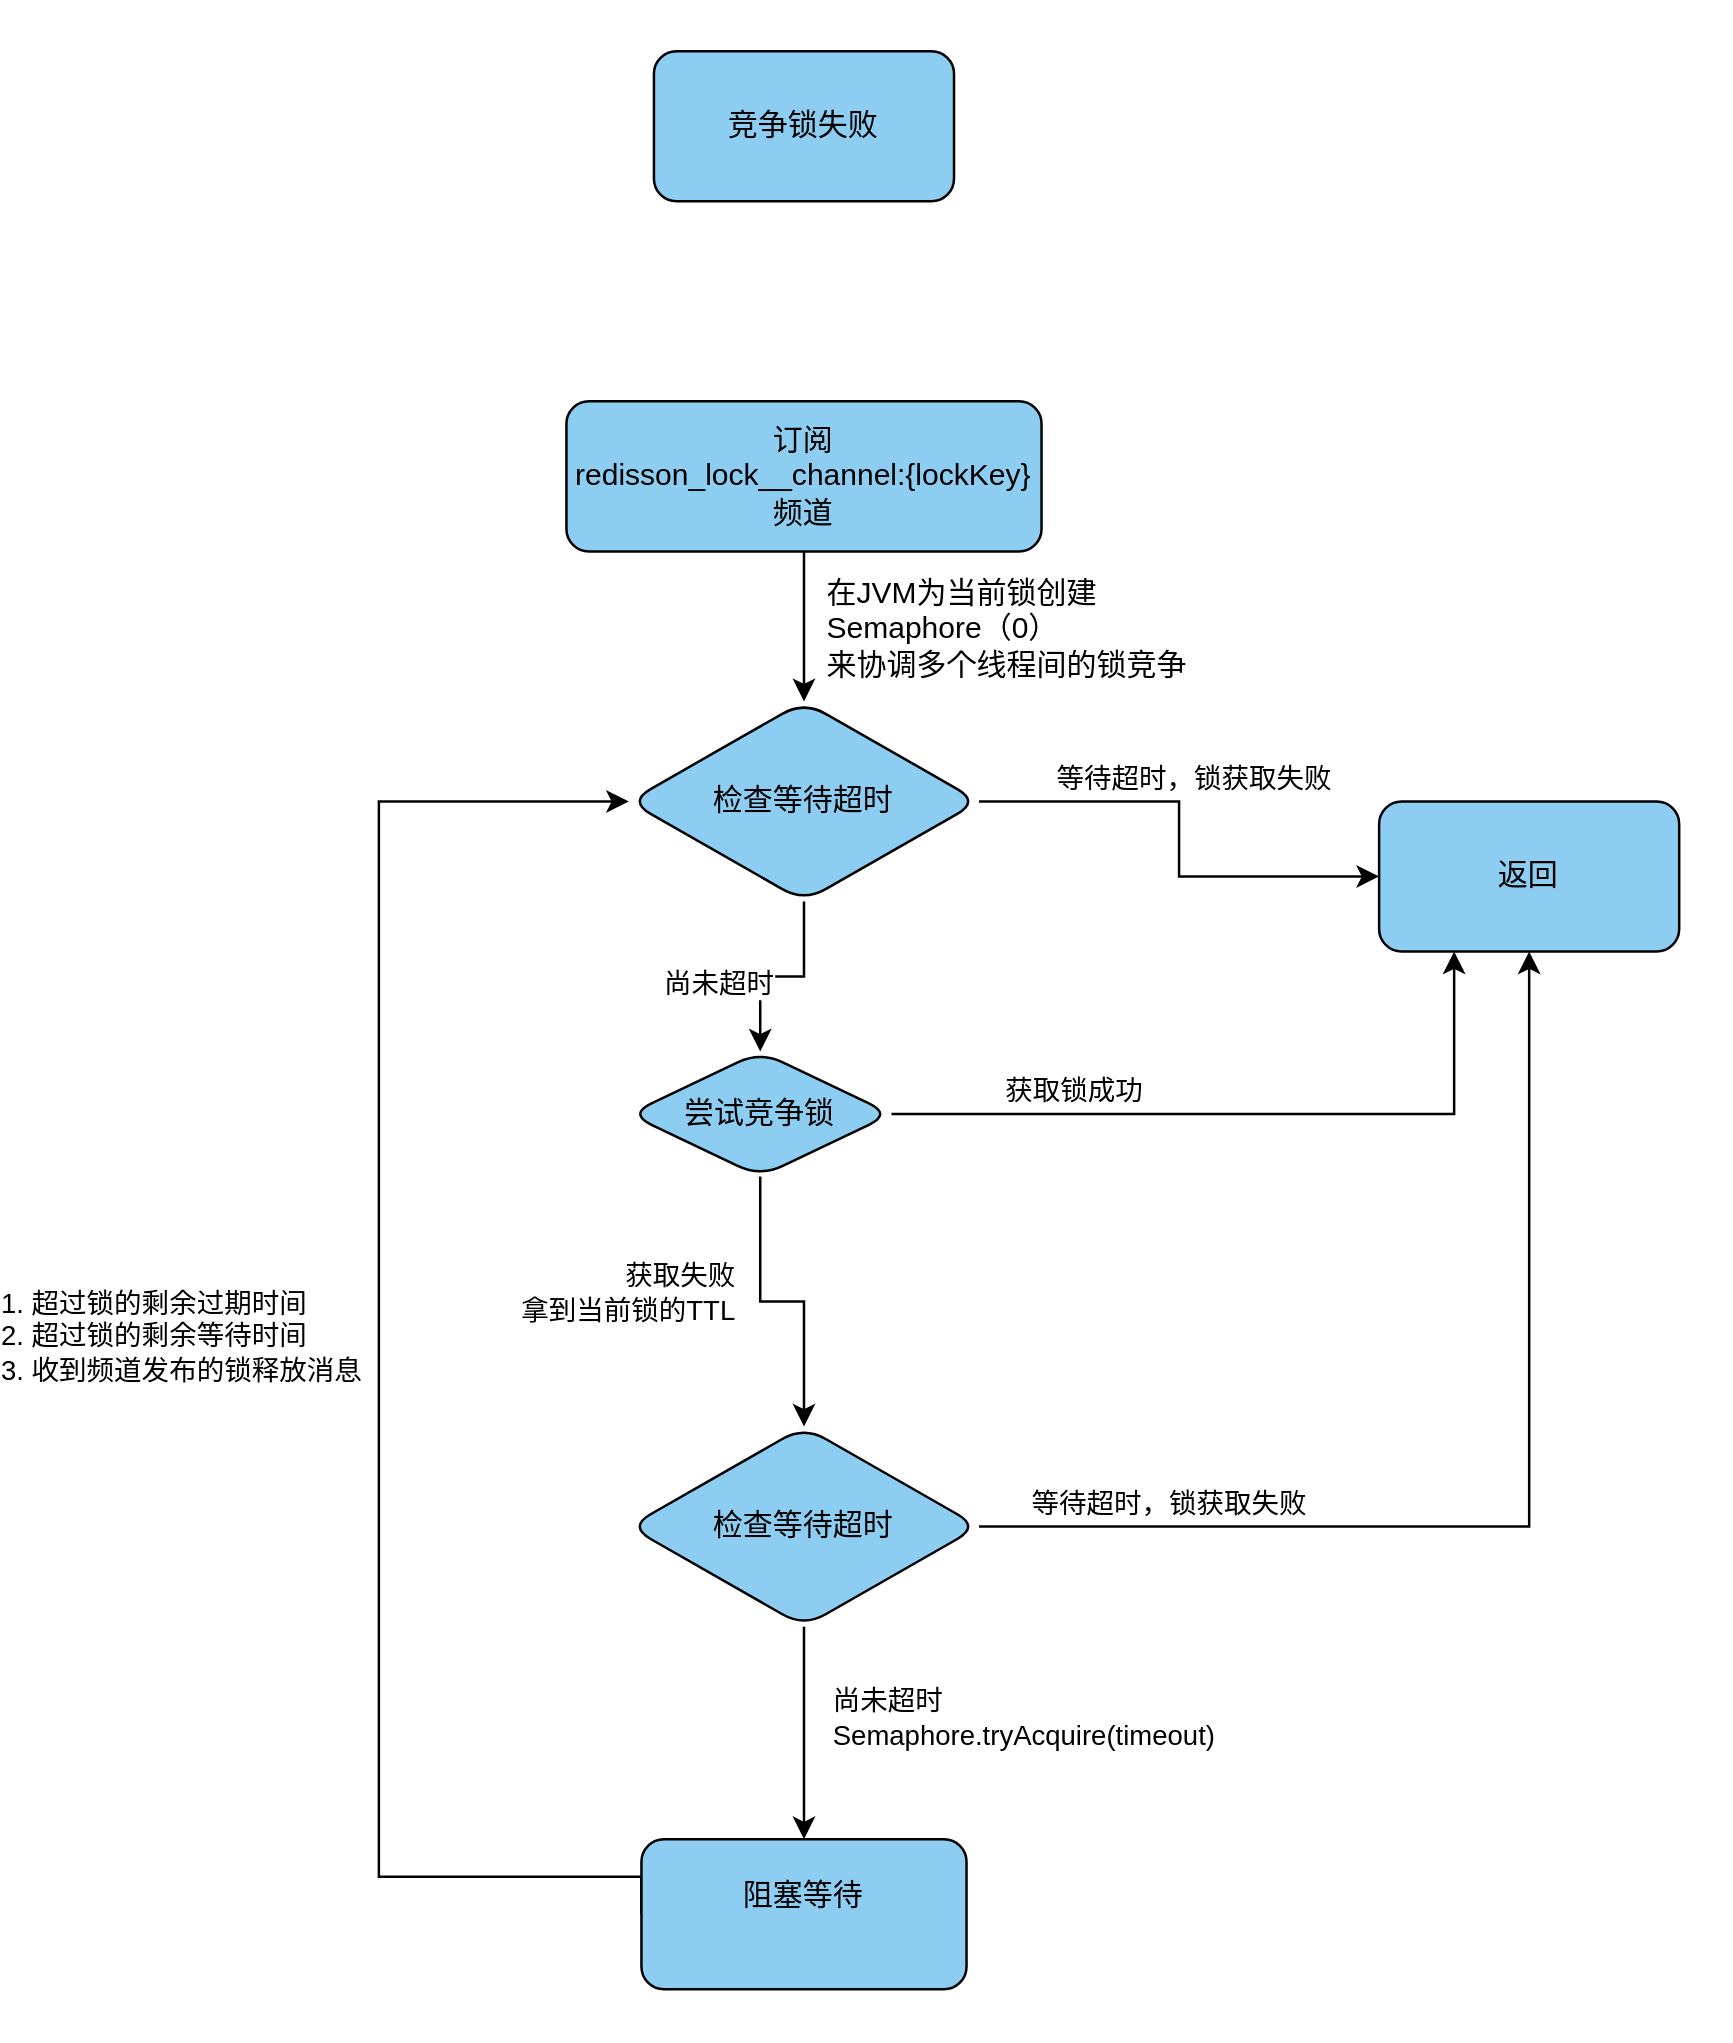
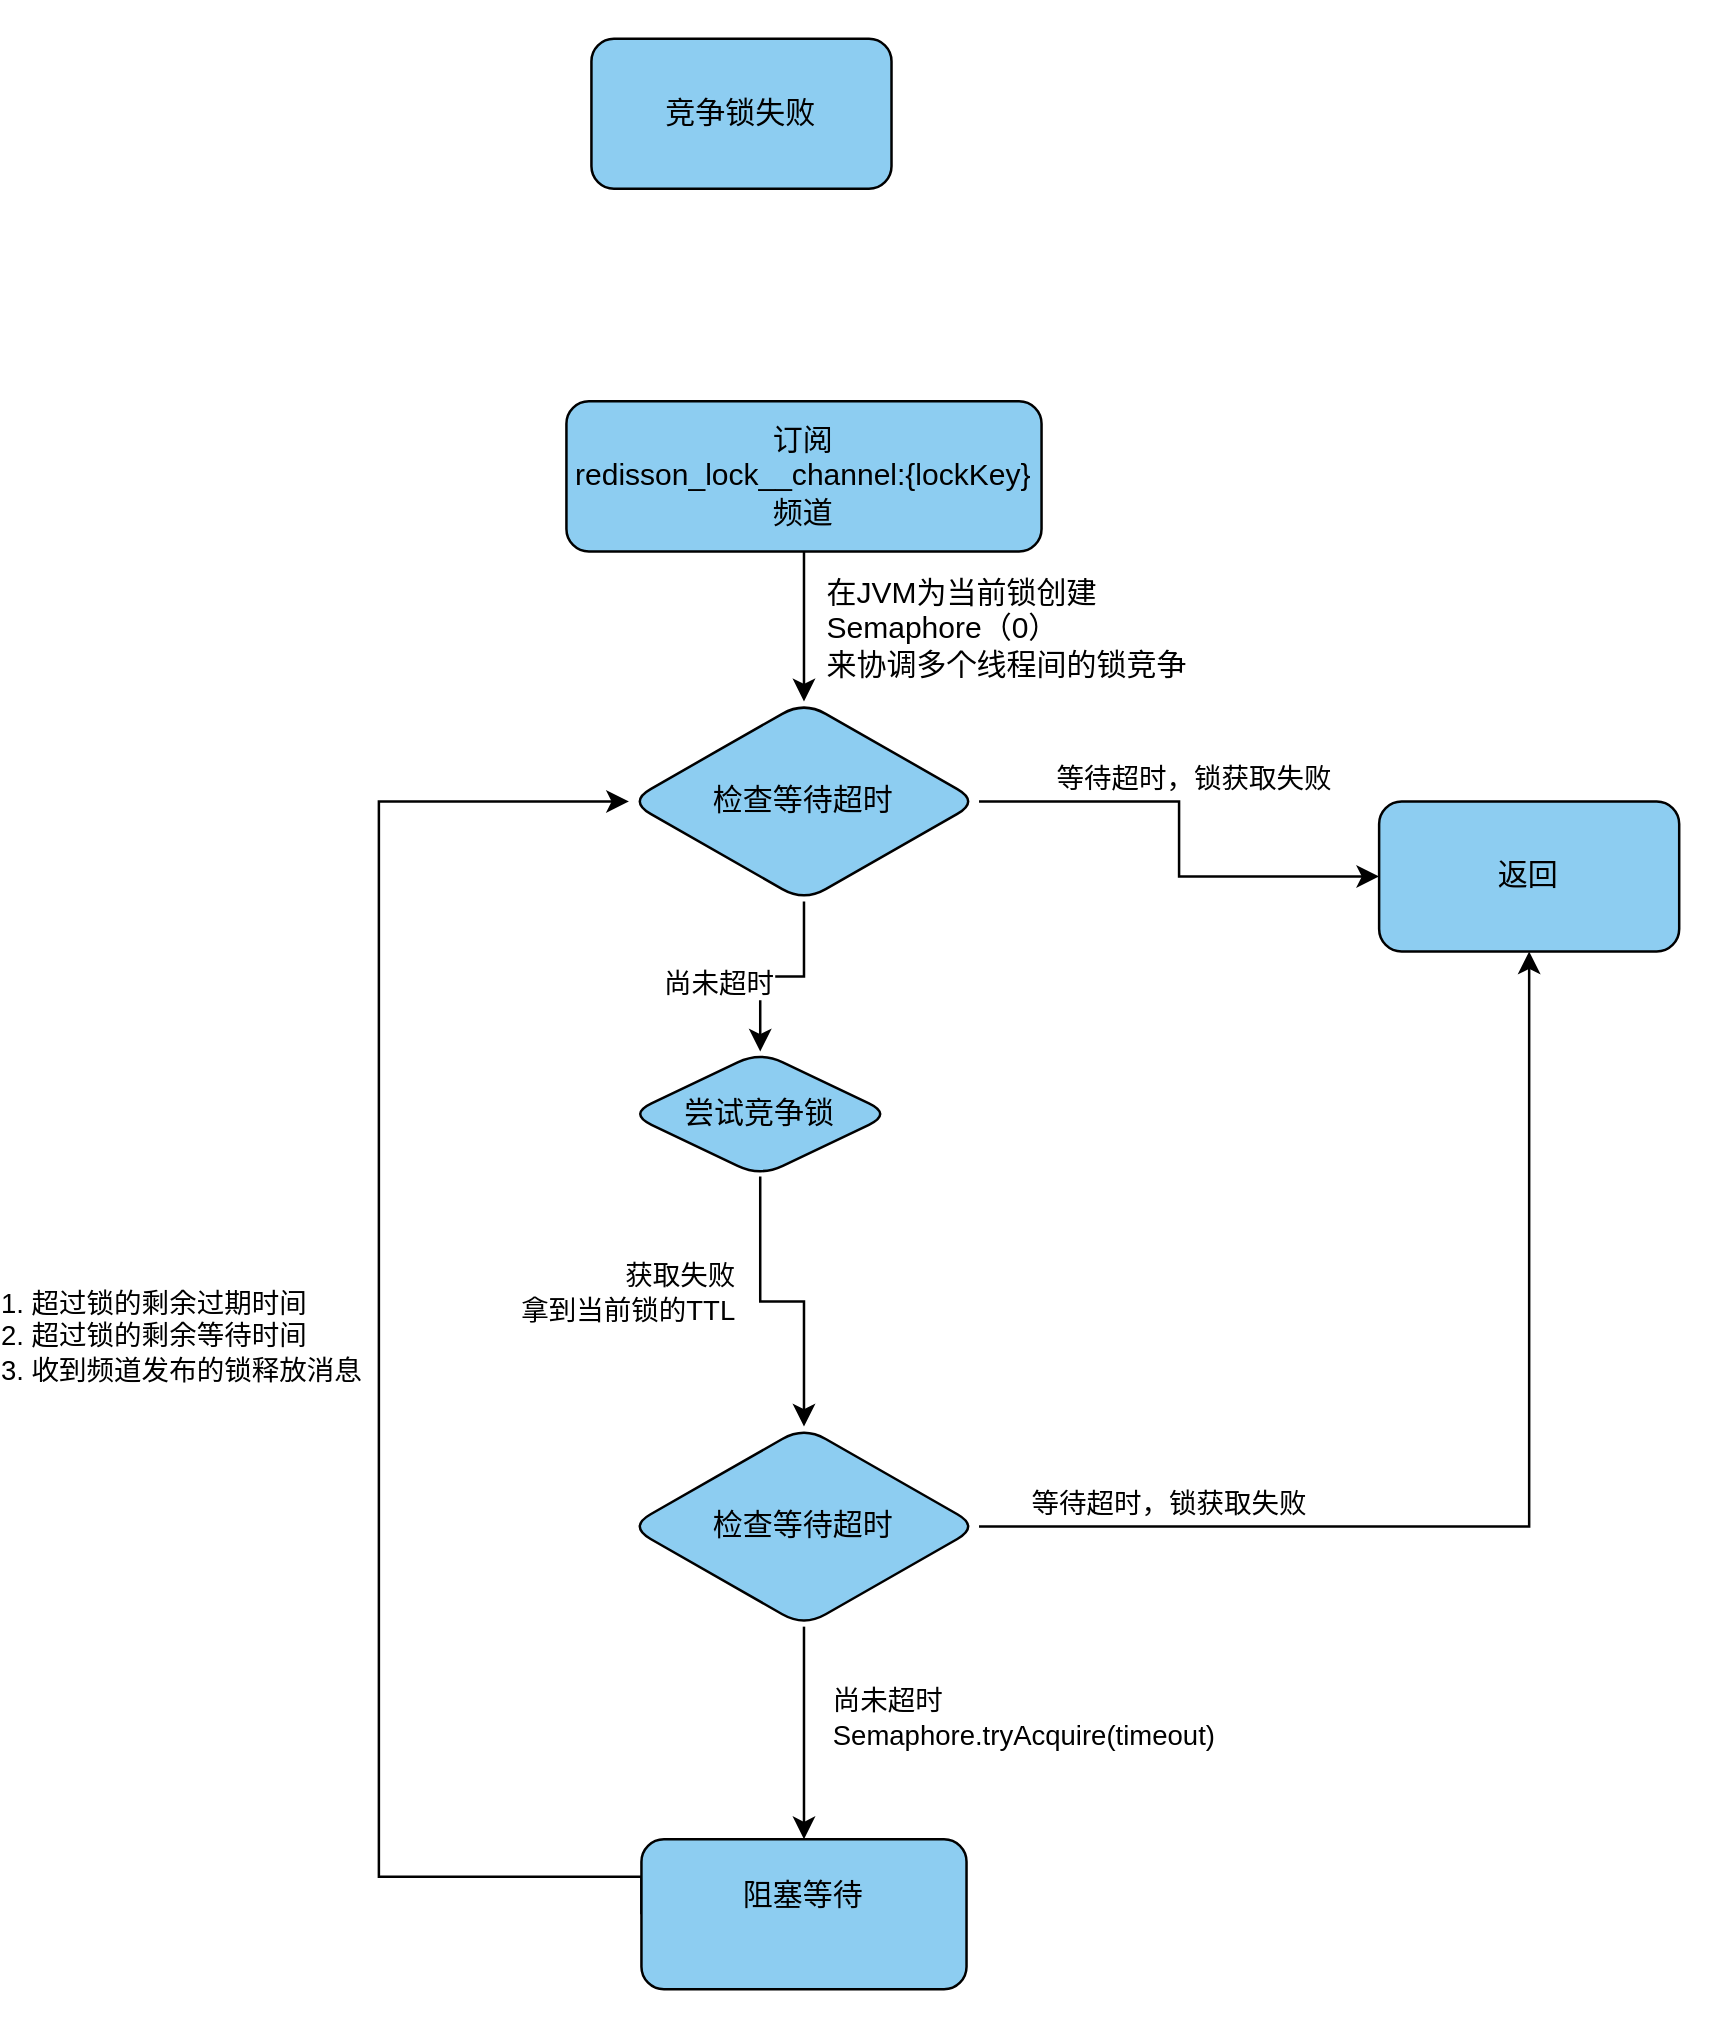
- <mxCell id="2" value="竞争锁失败" style="rounded=1;whiteSpace=wrap;html=1;fillColor=#8dcdf1;" parent="1" vertex="1"><mxGeometry x="130" y="20" width="120" height="60" as="geometry" /></mxCell>
+ <mxCell id="2" value="竞争锁失败" style="rounded=1;whiteSpace=wrap;html=1;fillColor=#8dcdf1;" parent="1" vertex="1"><mxGeometry x="105" y="15" width="120" height="60" as="geometry" /></mxCell>
- <mxCell id="21" style="edgeStyle=orthogonalEdgeStyle;rounded=0;orthogonalLoop=1;jettySize=auto;html=1;entryX=0.25;entryY=1;entryDx=0;entryDy=0;" parent="1" source="23" target="24" edge="1"><mxGeometry relative="1" as="geometry" /></mxCell>
- <mxCell id="22" value="获取锁成功" style="edgeLabel;html=1;align=center;verticalAlign=middle;resizable=0;points=[];" parent="21" vertex="1" connectable="0"><mxGeometry x="-0.673" y="-2" relative="1" as="geometry"><mxPoint x="25" y="-12" as="offset" /></mxGeometry></mxCell>
